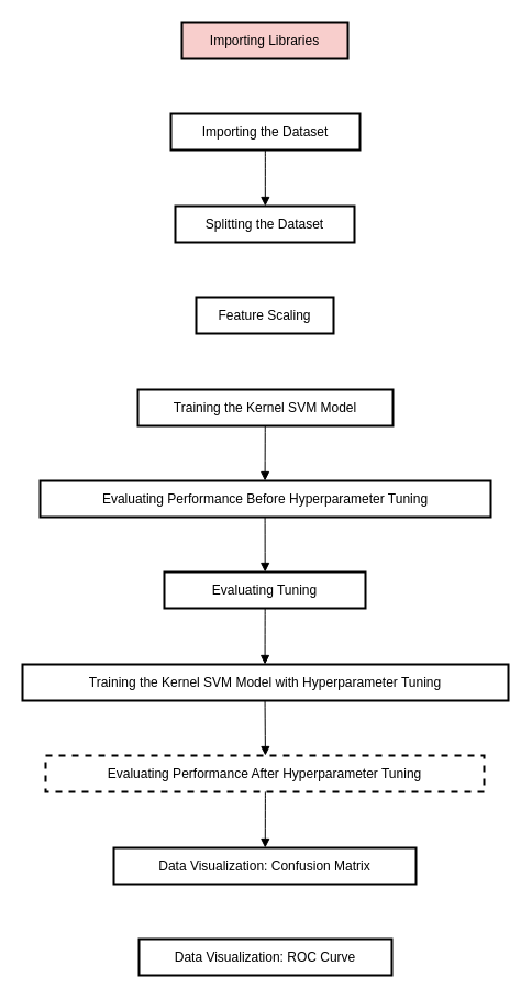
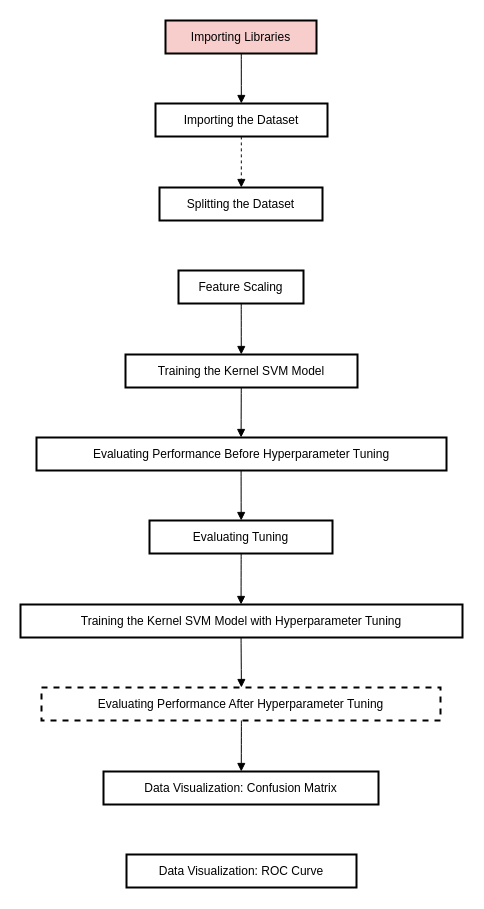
+ <mxCell id="13" value="" style="curved=1;startArrow=none;endArrow=block;exitX=0.502;exitY=1.012;entryX=0.499;entryY=0.012;rounded=0;" edge="1" parent="1" source="2" target="3"><mxGeometry relative="1" as="geometry"><Array as="points" /></mxGeometry></mxCell>
- <mxCell id="14" value="" style="curved=1;startArrow=none;endArrow=block;exitX=0.499;exitY=1.024;entryX=0.502;entryY=-0.006;rounded=0;" edge="1" parent="1" source="3" target="4"><mxGeometry relative="1" as="geometry"><Array as="points" /></mxGeometry></mxCell>
+ <mxCell id="14" value="" style="curved=1;startArrow=none;endArrow=block;exitX=0.499;exitY=1.024;entryX=0.502;entryY=-0.006;rounded=0;dashed=1;" edge="1" parent="1" source="3" target="4"><mxGeometry relative="1" as="geometry"><Array as="points" /></mxGeometry></mxCell>
+ <mxCell id="15" value="" style="curved=1;startArrow=none;endArrow=block;exitX=0.502;exitY=1.018;entryX=0.499;entryY=-0.012;rounded=0;" edge="1" parent="1" source="5" target="6"><mxGeometry relative="1" as="geometry"><Array as="points" /></mxGeometry></mxCell>
